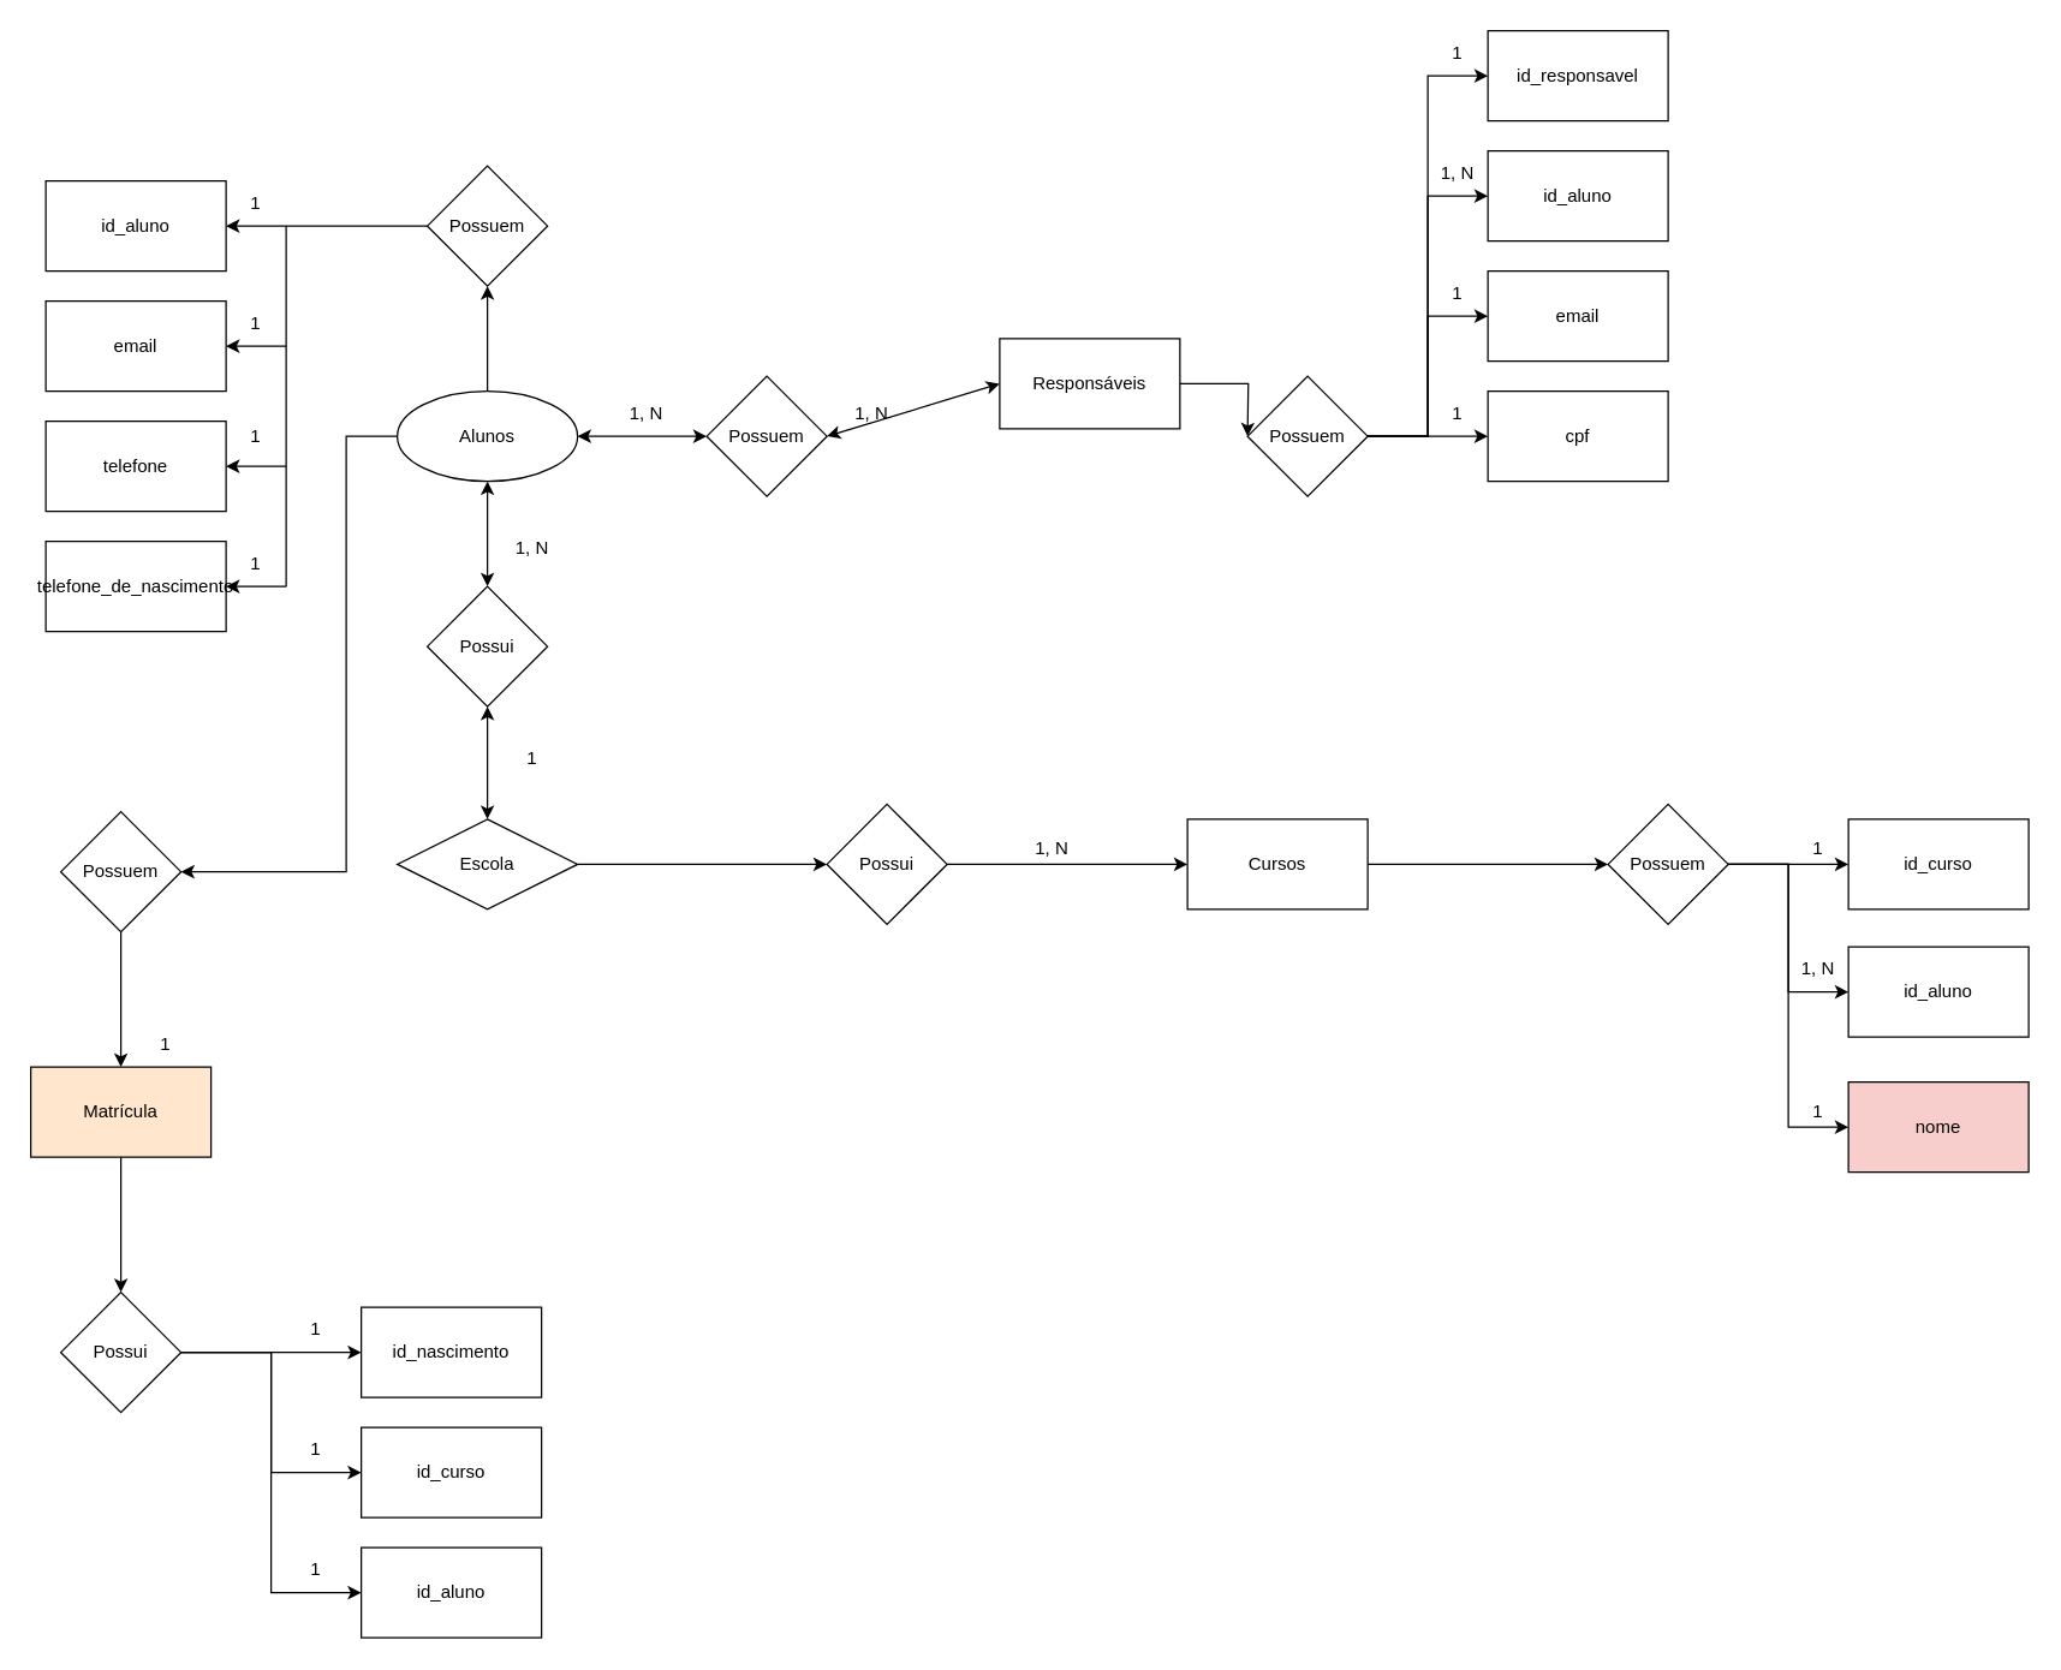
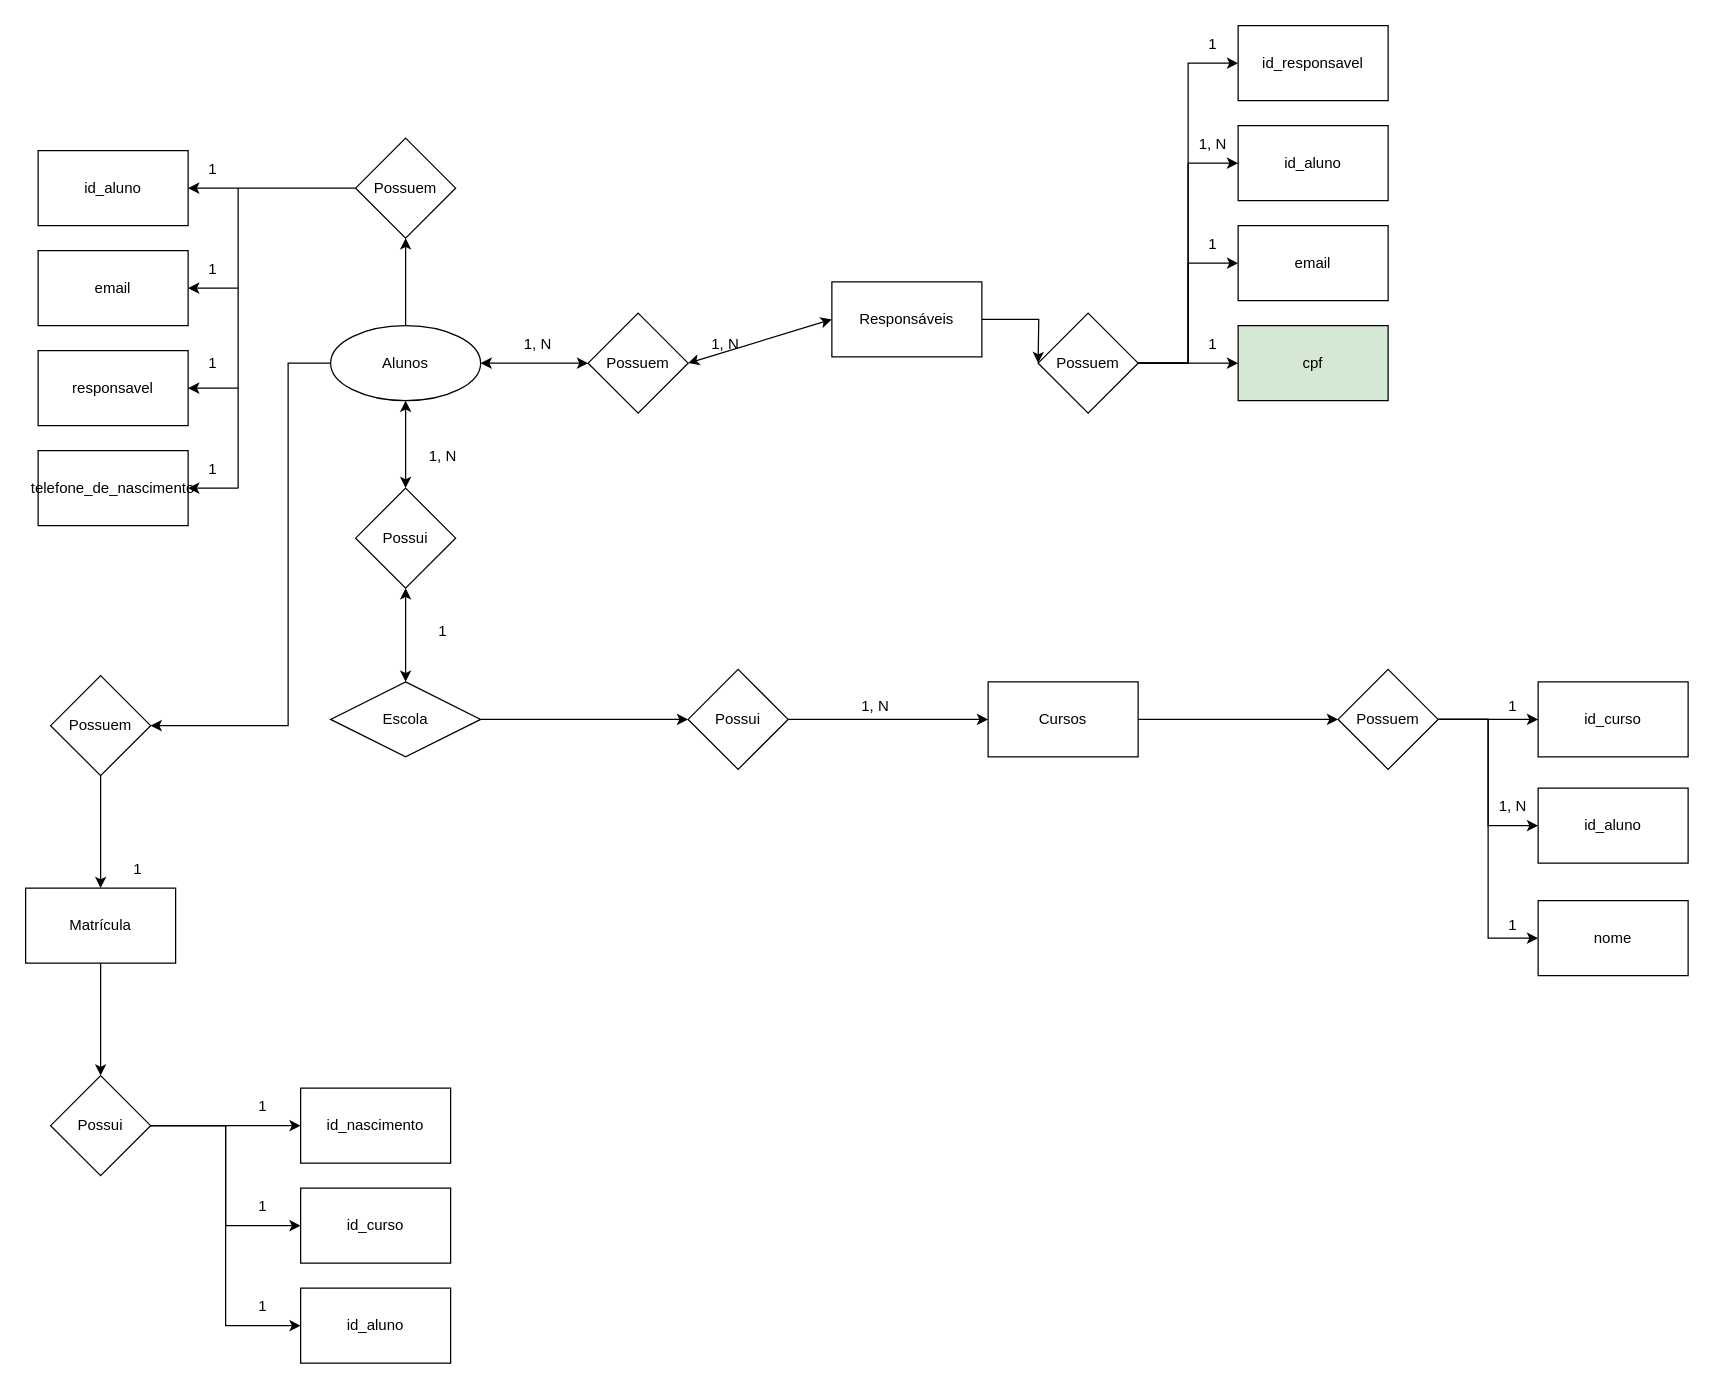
- <mxCell id="37" value="cpf" style="rounded=0;whiteSpace=wrap;html=1;" vertex="1" parent="1"><mxGeometry x="990" y="260" width="120" height="60" as="geometry" /></mxCell>
+ <mxCell id="37" value="cpf" style="rounded=0;whiteSpace=wrap;html=1;fillColor=#d5e8d4;" vertex="1" parent="1"><mxGeometry x="990" y="260" width="120" height="60" as="geometry" /></mxCell>
- <mxCell id="14" value="telefone" style="rounded=0;whiteSpace=wrap;html=1;" vertex="1" parent="1"><mxGeometry x="30" y="280" width="120" height="60" as="geometry" /></mxCell>
+ <mxCell id="14" value="responsavel" style="rounded=0;whiteSpace=wrap;html=1;" vertex="1" parent="1"><mxGeometry x="30" y="280" width="120" height="60" as="geometry" /></mxCell>
- <mxCell id="44" value="Matrícula" style="rounded=0;whiteSpace=wrap;html=1;fillColor=#ffe6cc;" vertex="1" parent="1"><mxGeometry x="20" y="710" width="120" height="60" as="geometry" /></mxCell>
+ <mxCell id="44" value="Matrícula" style="rounded=0;whiteSpace=wrap;html=1;" vertex="1" parent="1"><mxGeometry x="20" y="710" width="120" height="60" as="geometry" /></mxCell>
- <mxCell id="27" value="nome" style="rounded=0;whiteSpace=wrap;html=1;fillColor=#f8cecc;" vertex="1" parent="1"><mxGeometry x="1230" y="720" width="120" height="60" as="geometry" /></mxCell>
+ <mxCell id="27" value="nome" style="rounded=0;whiteSpace=wrap;html=1;" vertex="1" parent="1"><mxGeometry x="1230" y="720" width="120" height="60" as="geometry" /></mxCell>
